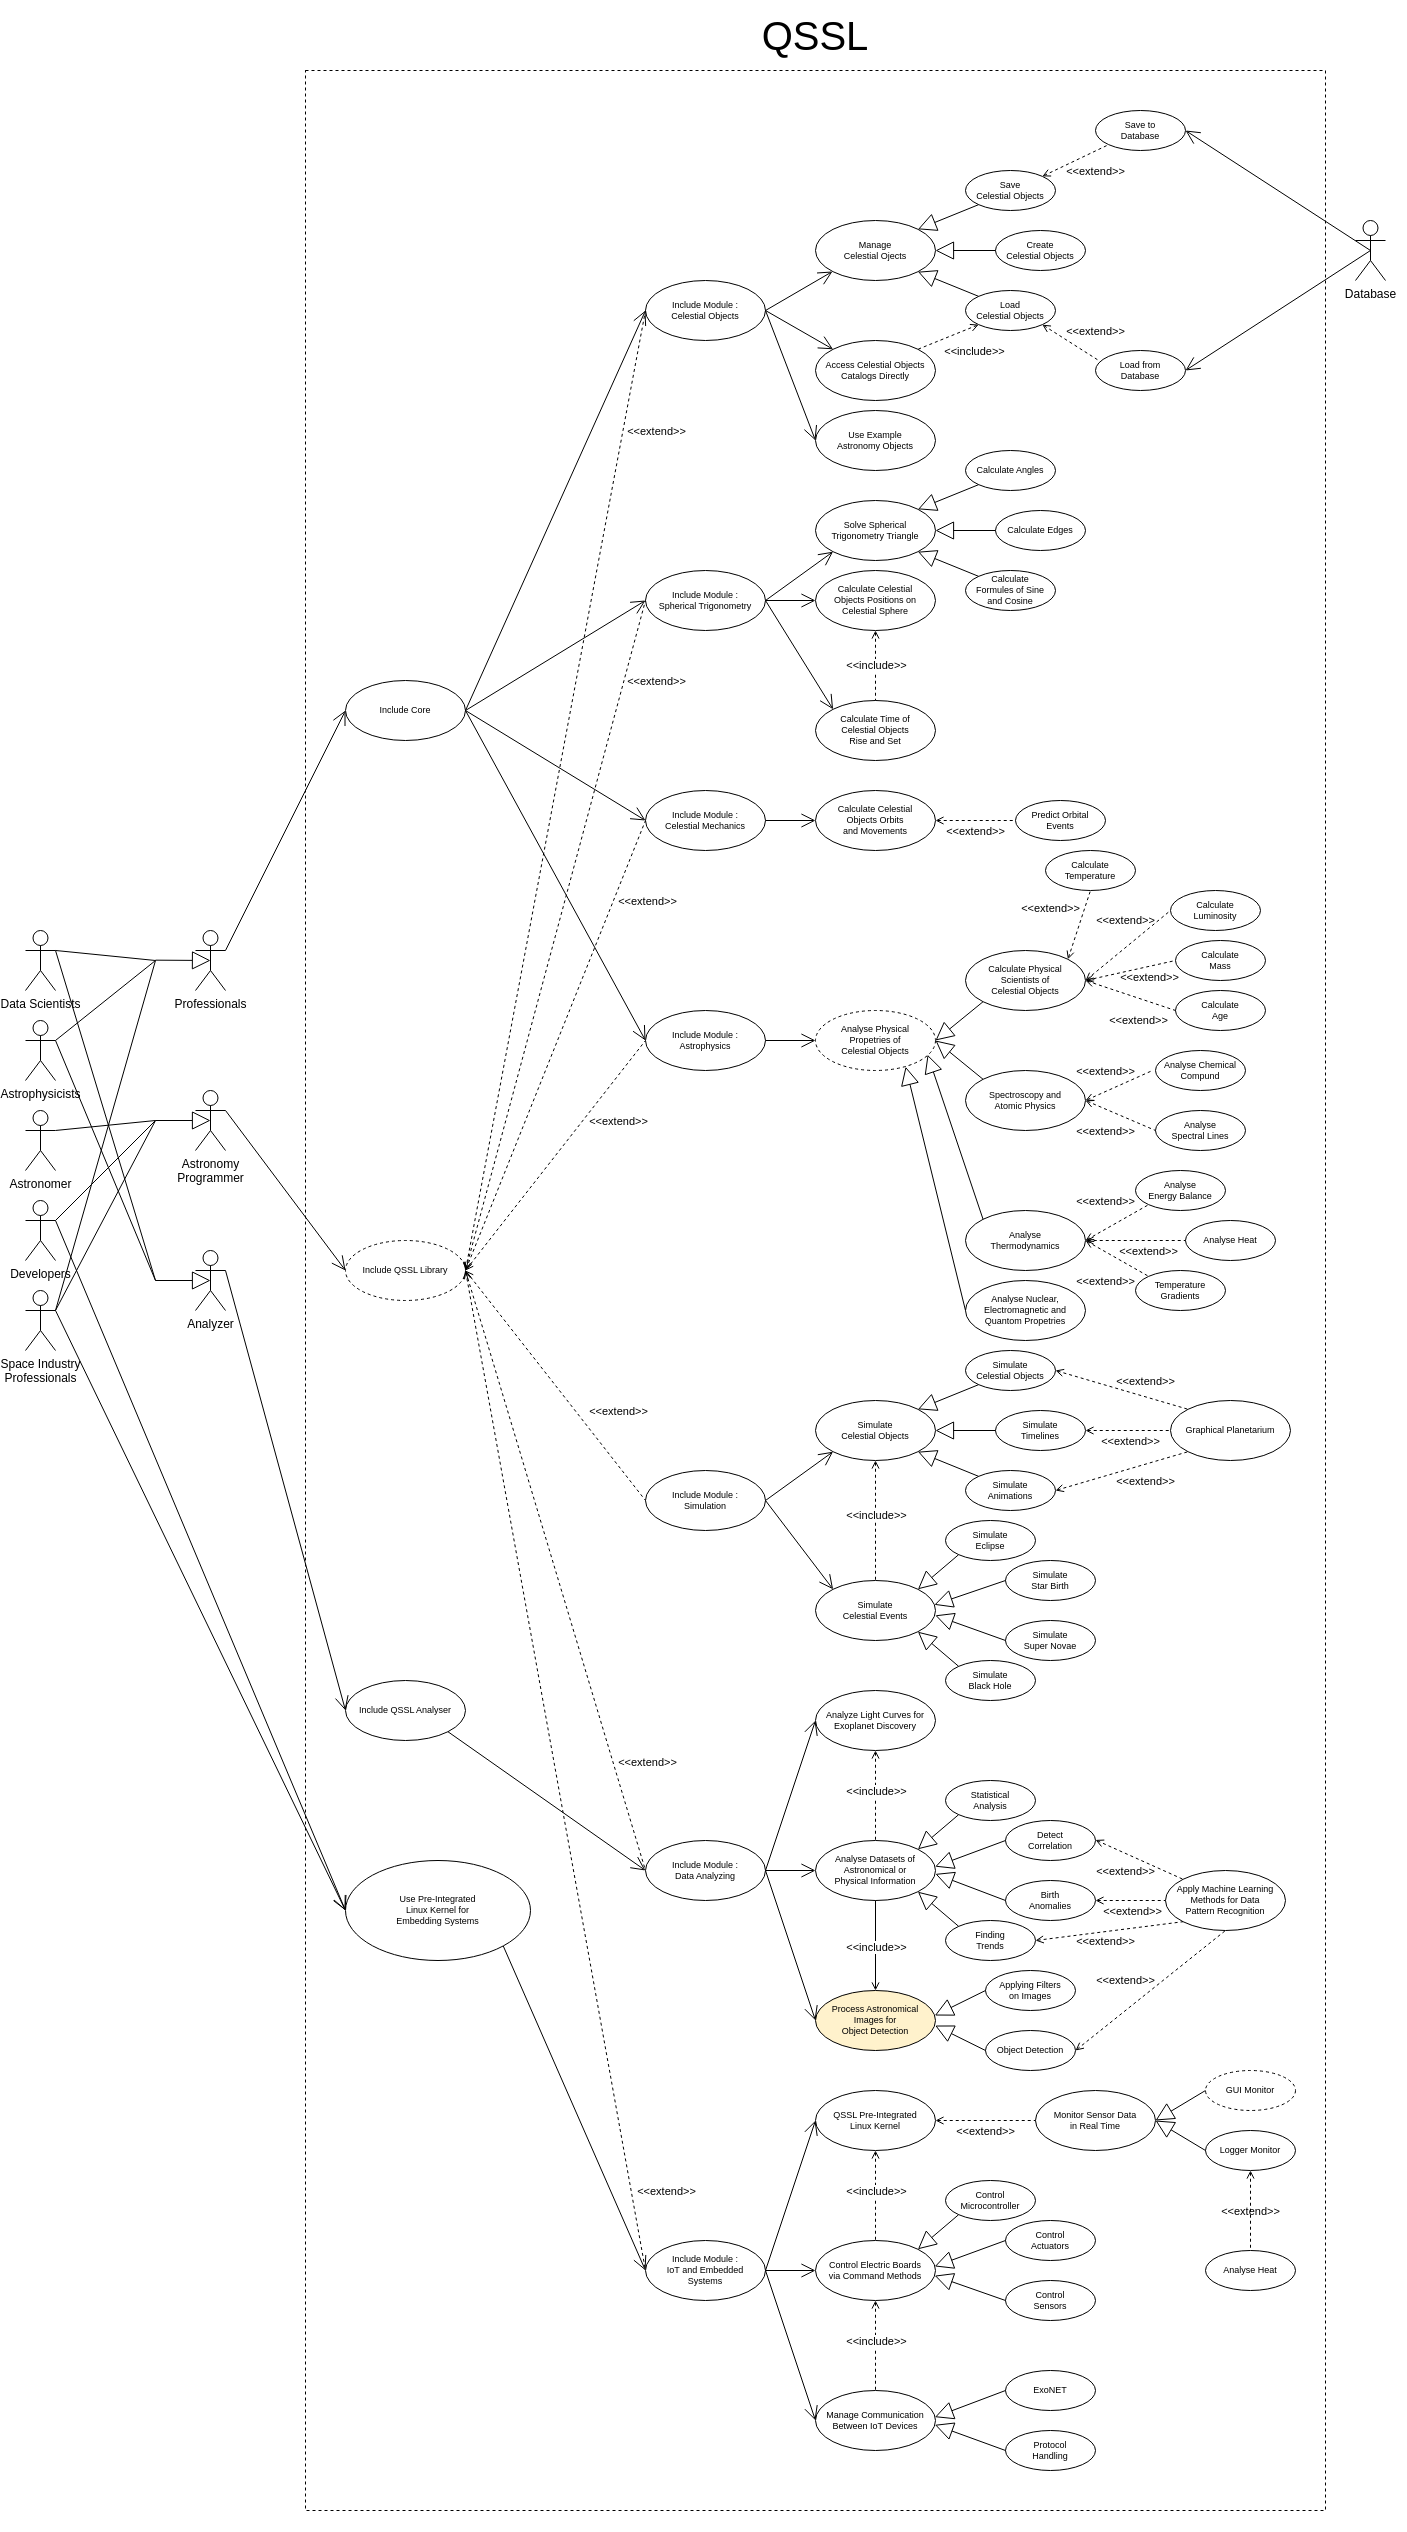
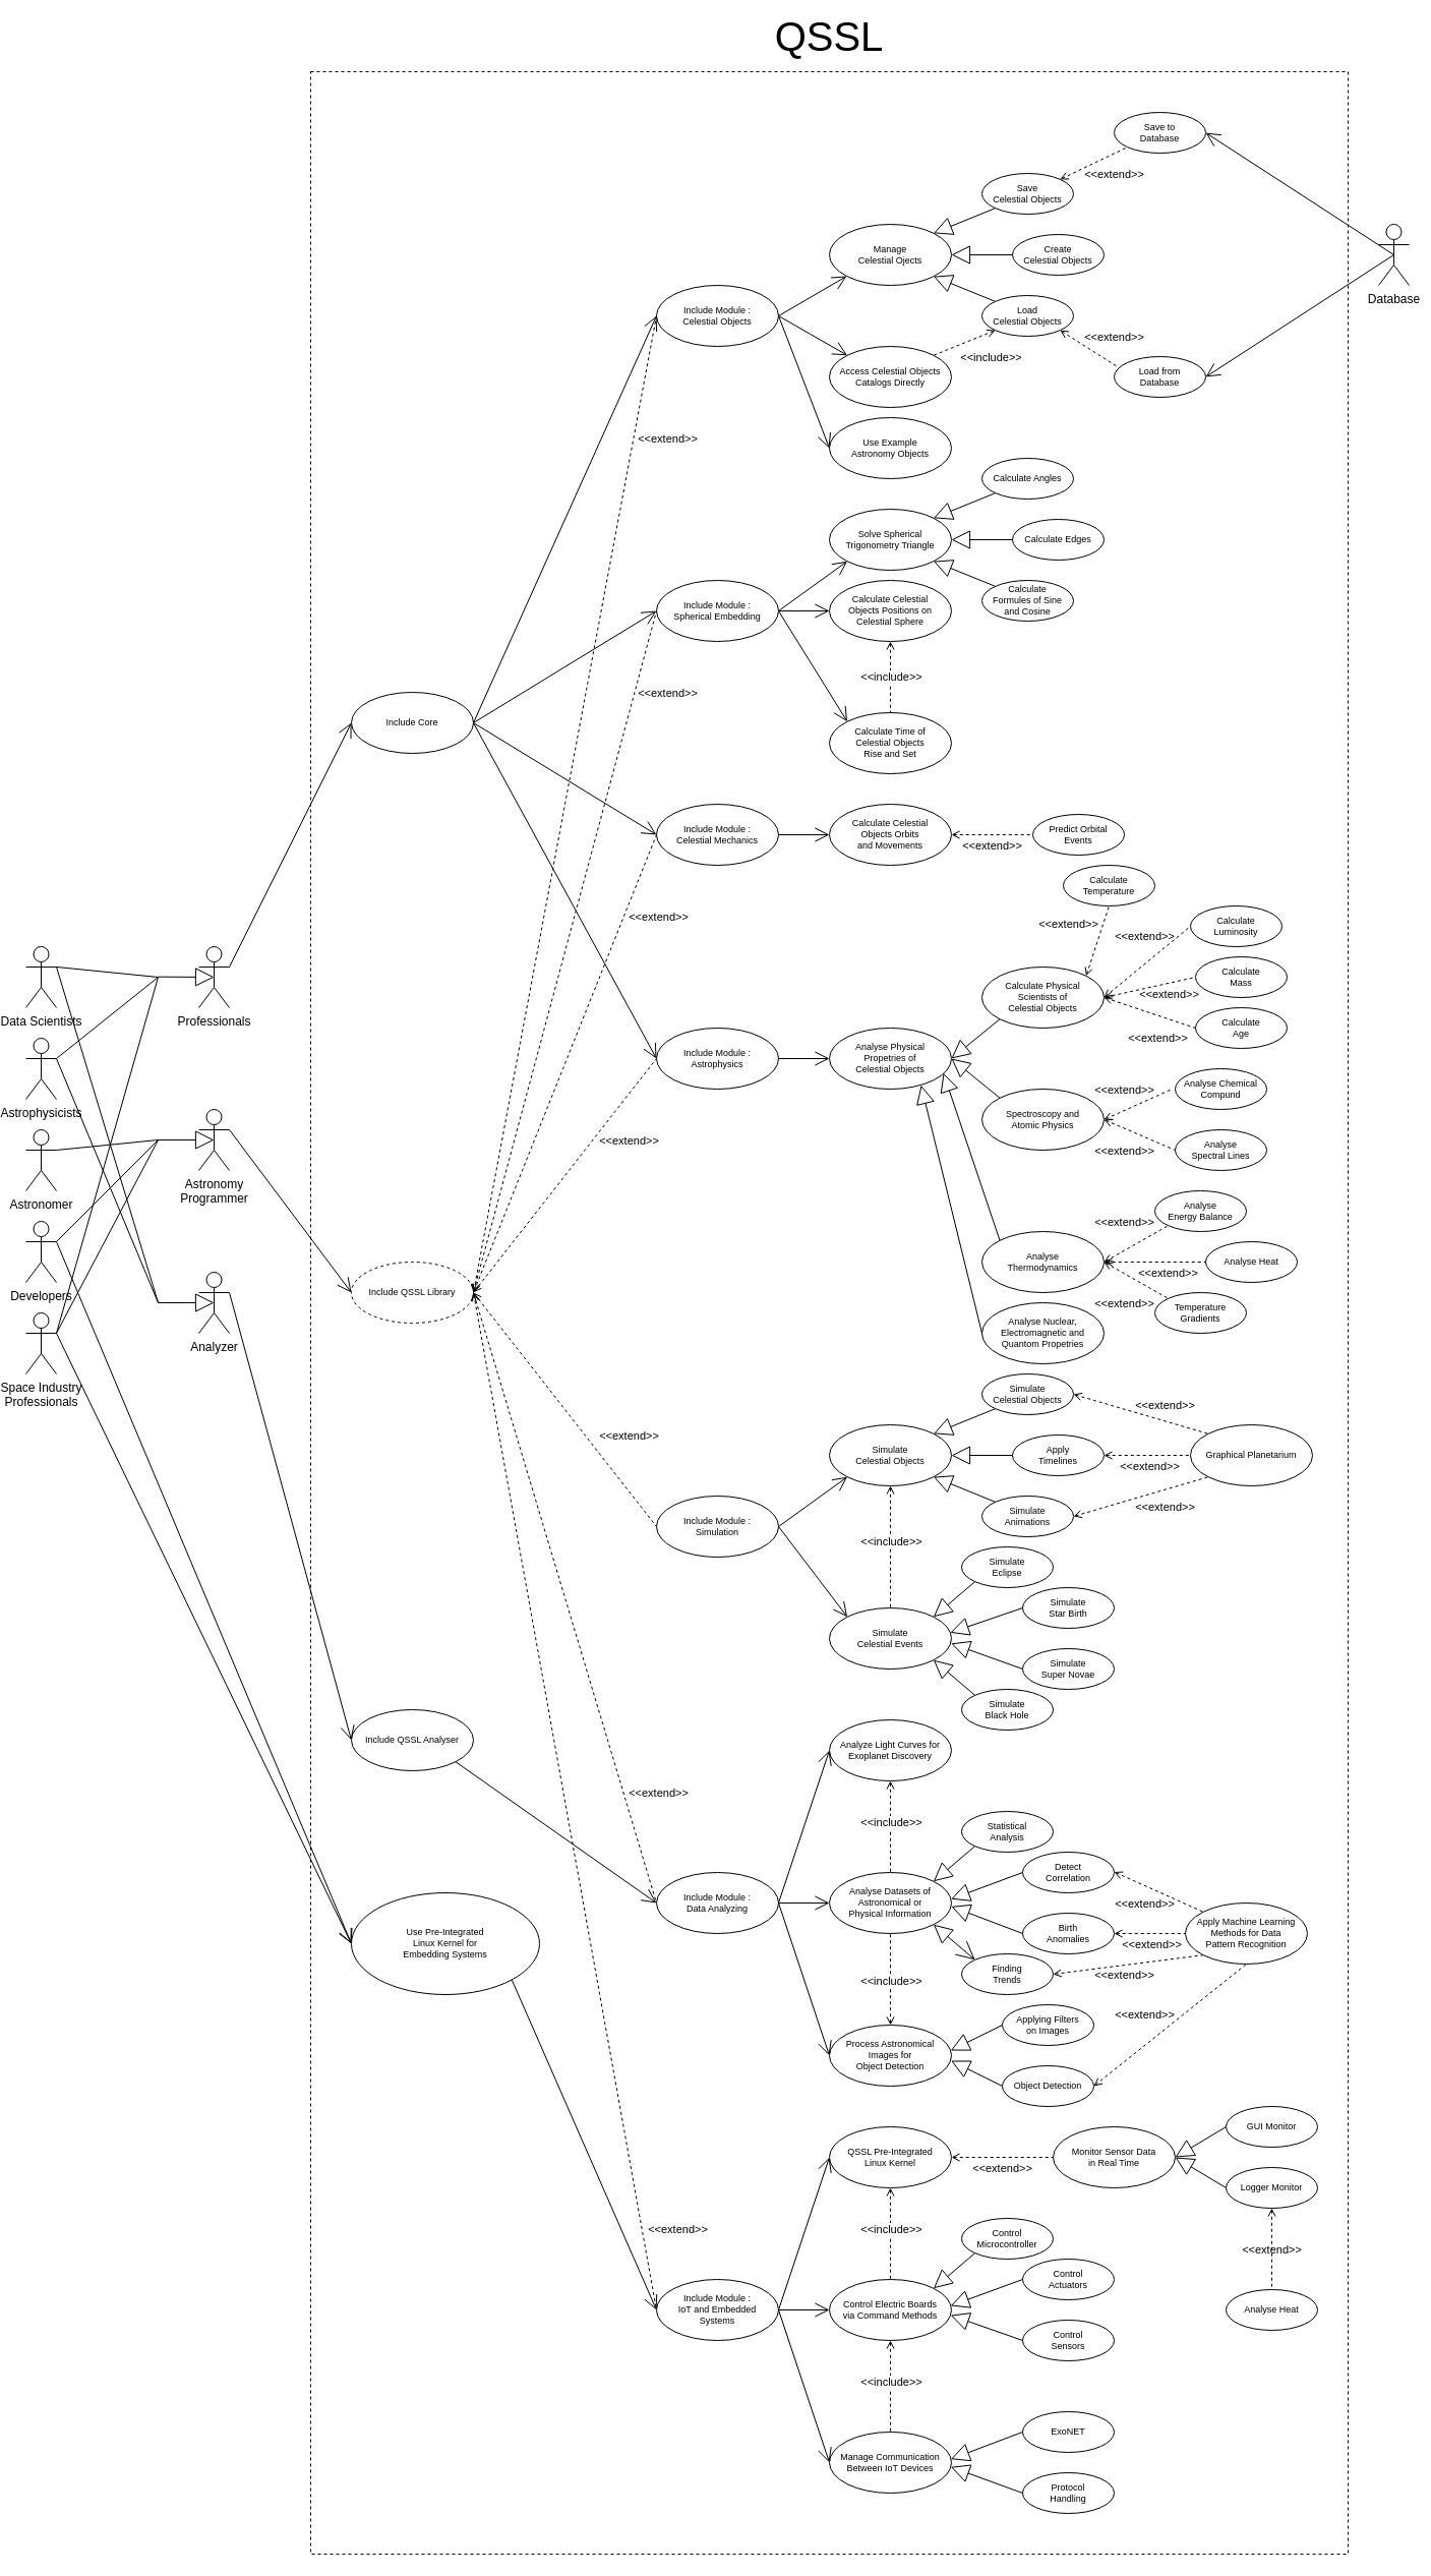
- <mxCell id="29" value="Include Module :&lt;div&gt;Spherical Trigonometry&lt;/div&gt;" style="ellipse;whiteSpace=wrap;html=1;fontSize=9;" parent="1" vertex="1"><mxGeometry x="640" y="570" width="120" height="60" as="geometry" /></mxCell>
+ <mxCell id="29" value="Include Module :&lt;div&gt;Spherical Embedding&lt;/div&gt;" style="ellipse;whiteSpace=wrap;html=1;fontSize=9;" parent="1" vertex="1"><mxGeometry x="640" y="570" width="120" height="60" as="geometry" /></mxCell>
- <mxCell id="52" value="Analyse Physical&lt;div&gt;Propetries of&lt;/div&gt;&lt;div&gt;Celestial Objects&lt;/div&gt;" style="ellipse;whiteSpace=wrap;html=1;fontSize=9;dashed=1;" parent="1" vertex="1"><mxGeometry x="810" y="1010" width="120" height="60" as="geometry" /></mxCell>
+ <mxCell id="52" value="Analyse Physical&lt;div&gt;Propetries of&lt;/div&gt;&lt;div&gt;Celestial Objects&lt;/div&gt;" style="ellipse;whiteSpace=wrap;html=1;fontSize=9;" parent="1" vertex="1"><mxGeometry x="810" y="1010" width="120" height="60" as="geometry" /></mxCell>
- <mxCell id="85" value="Simulate&lt;div&gt;Timelines&lt;/div&gt;" style="ellipse;whiteSpace=wrap;html=1;fontSize=9;" parent="1" vertex="1"><mxGeometry x="990" y="1410" width="90" height="40" as="geometry" /></mxCell>
+ <mxCell id="85" value="Apply&lt;div&gt;Timelines&lt;/div&gt;" style="ellipse;whiteSpace=wrap;html=1;fontSize=9;" parent="1" vertex="1"><mxGeometry x="990" y="1410" width="90" height="40" as="geometry" /></mxCell>
- <mxCell id="120" value="" style="html=1;verticalAlign=bottom;labelBackgroundColor=none;endArrow=none;endFill=0;dashed=0;rounded=0;exitX=0.5;exitY=0;exitDx=0;exitDy=0;entryX=0.5;entryY=1;entryDx=0;entryDy=0;startArrow=open;startFill=0;" parent="1" source="119" target="106" edge="1"><mxGeometry x="0.143" width="160" relative="1" as="geometry"><mxPoint x="870" y="2030" as="sourcePoint" /><mxPoint x="870" y="1910" as="targetPoint" /><mxPoint as="offset" /></mxGeometry></mxCell>
+ <mxCell id="120" value="" style="html=1;verticalAlign=bottom;labelBackgroundColor=none;endArrow=none;endFill=0;dashed=1;rounded=0;exitX=0.5;exitY=0;exitDx=0;exitDy=0;entryX=0.5;entryY=1;entryDx=0;entryDy=0;startArrow=open;startFill=0;" parent="1" source="119" target="106" edge="1"><mxGeometry x="0.143" width="160" relative="1" as="geometry"><mxPoint x="870" y="2030" as="sourcePoint" /><mxPoint x="870" y="1910" as="targetPoint" /><mxPoint as="offset" /></mxGeometry></mxCell>
- <mxCell id="115" value="" style="endArrow=none;endSize=16;endFill=0;html=1;rounded=0;exitX=1;exitY=1;exitDx=0;exitDy=0;entryX=0;entryY=0;entryDx=0;entryDy=0;startSize=16;startArrow=block;startFill=0;" parent="1" source="106" target="112" edge="1"><mxGeometry width="160" relative="1" as="geometry"><mxPoint x="950" y="1890" as="sourcePoint" /><mxPoint x="1020" y="1860" as="targetPoint" /></mxGeometry></mxCell>
+ <mxCell id="115" value="" style="endArrow=open;endSize=16;endFill=0;html=1;rounded=0;exitX=1;exitY=1;exitDx=0;exitDy=0;entryX=0;entryY=0;entryDx=0;entryDy=0;startSize=16;startArrow=block;startFill=0;" parent="1" source="106" target="112" edge="1"><mxGeometry width="160" relative="1" as="geometry"><mxPoint x="950" y="1890" as="sourcePoint" /><mxPoint x="1020" y="1860" as="targetPoint" /></mxGeometry></mxCell>
- <mxCell id="119" value="Process Astronomical&lt;div&gt;Images for&lt;/div&gt;&lt;div&gt;Object Detection&lt;/div&gt;" style="ellipse;whiteSpace=wrap;html=1;fontSize=9;fillColor=#fff2cc;" parent="1" vertex="1"><mxGeometry x="810" y="1990" width="120" height="60" as="geometry" /></mxCell>
+ <mxCell id="119" value="Process Astronomical&lt;div&gt;Images for&lt;/div&gt;&lt;div&gt;Object Detection&lt;/div&gt;" style="ellipse;whiteSpace=wrap;html=1;fontSize=9;" parent="1" vertex="1"><mxGeometry x="810" y="1990" width="120" height="60" as="geometry" /></mxCell>
- <mxCell id="145" value="GUI Monitor" style="ellipse;whiteSpace=wrap;html=1;fontSize=9;dashed=1;" parent="1" vertex="1"><mxGeometry x="1200" y="2070" width="90" height="40" as="geometry" /></mxCell>
+ <mxCell id="145" value="GUI Monitor" style="ellipse;whiteSpace=wrap;html=1;fontSize=9;" parent="1" vertex="1"><mxGeometry x="1200" y="2070" width="90" height="40" as="geometry" /></mxCell>
